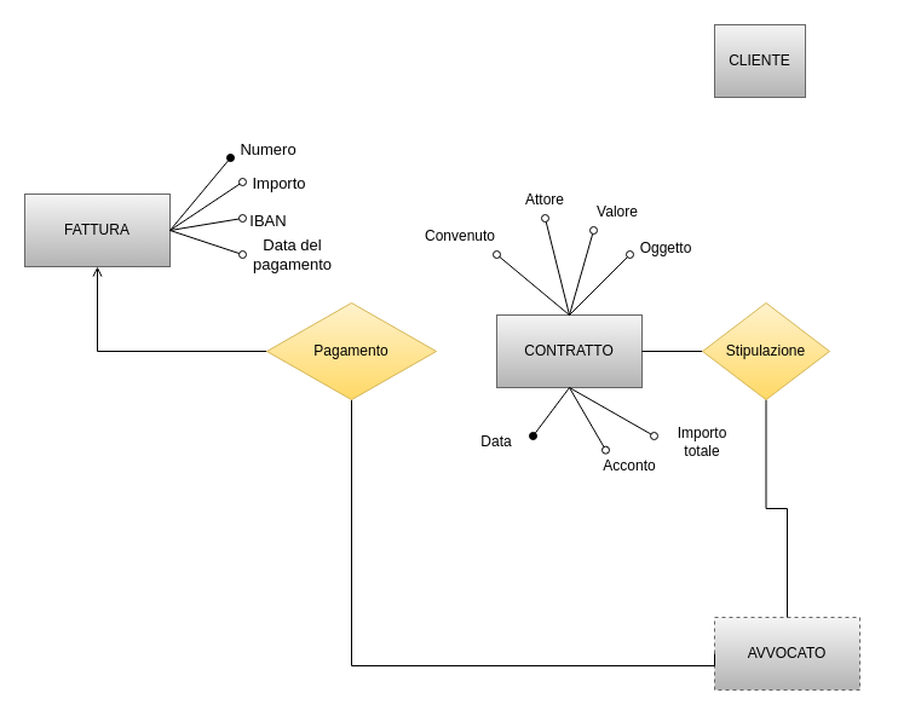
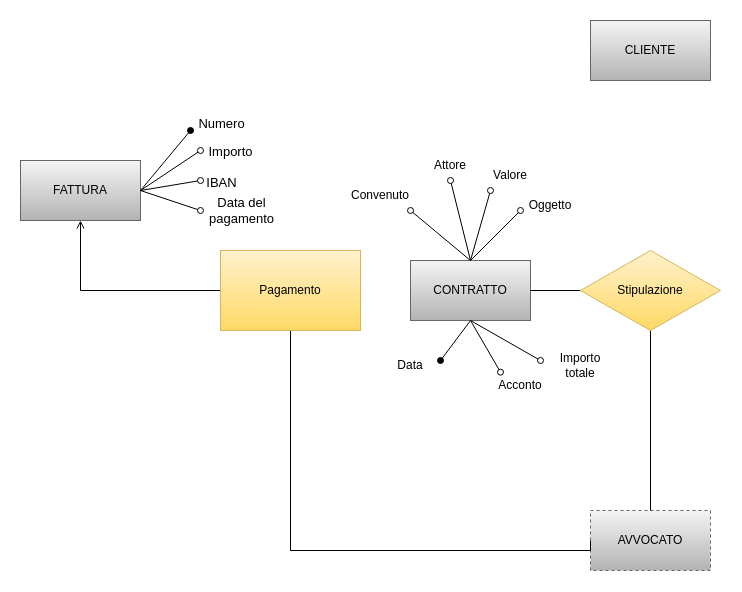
- <mxCell id="2" value="CLIENTE" style="rounded=0;whiteSpace=wrap;html=1;fillColor=#f5f5f5;strokeColor=#666666;gradientColor=#b3b3b3;" vertex="1" parent="1"><mxGeometry x="590" y="20" width="75" height="60" as="geometry" /></mxCell>
+ <mxCell id="2" value="CLIENTE" style="rounded=0;whiteSpace=wrap;html=1;fillColor=#f5f5f5;strokeColor=#666666;gradientColor=#b3b3b3;" vertex="1" parent="1"><mxGeometry x="590" y="20" width="120" height="60" as="geometry" /></mxCell>
- <mxCell id="11" value="Pagamento" style="rhombus;whiteSpace=wrap;html=1;fillColor=#fff2cc;gradientColor=#ffd966;strokeColor=#d6b656;" vertex="1" parent="1"><mxGeometry x="220" y="250" width="140" height="80" as="geometry" /></mxCell>
+ <mxCell id="11" value="Pagamento" style="whiteSpace=wrap;html=1;fillColor=#fff2cc;gradientColor=#ffd966;strokeColor=#d6b656;rounded=0;" vertex="1" parent="1"><mxGeometry x="220" y="250" width="140" height="80" as="geometry" /></mxCell>
- <mxCell id="8" value="Stipulazione" style="rhombus;whiteSpace=wrap;html=1;fillColor=#fff2cc;gradientColor=#ffd966;strokeColor=#d6b656;" vertex="1" parent="1"><mxGeometry x="580" y="250" width="105" height="80" as="geometry" /></mxCell>
+ <mxCell id="8" value="Stipulazione" style="rhombus;whiteSpace=wrap;html=1;fillColor=#fff2cc;gradientColor=#ffd966;strokeColor=#d6b656;" vertex="1" parent="1"><mxGeometry x="580" y="250" width="140" height="80" as="geometry" /></mxCell>
